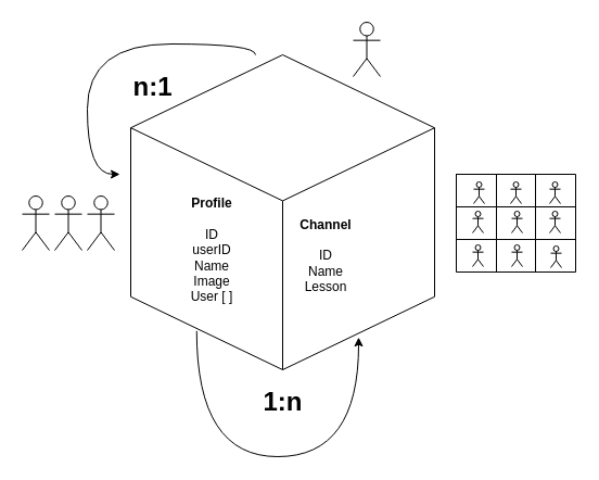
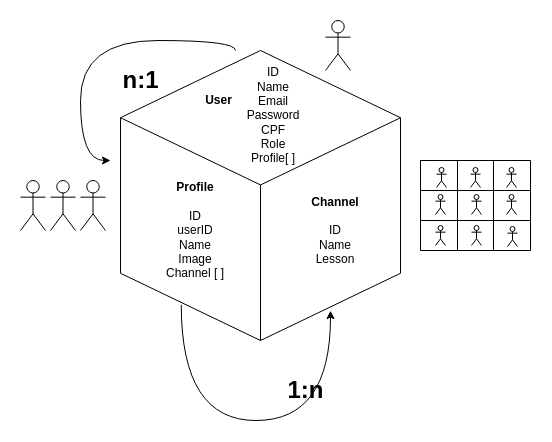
+ <mxCell id="10" value="User" style="text;strokeColor=none;fillColor=none;html=1;fontSize=12;fontStyle=1;verticalAlign=middle;align=center;" vertex="1" parent="1"><mxGeometry x="190" y="80" width="55" height="40" as="geometry" /></mxCell>
+ <mxCell id="3" value="ID&lt;br style=&quot;font-size: 12px&quot;&gt;Name&lt;br style=&quot;font-size: 12px&quot;&gt;Email&lt;br style=&quot;font-size: 12px&quot;&gt;Password&lt;br style=&quot;font-size: 12px&quot;&gt;CPF&lt;br style=&quot;font-size: 12px&quot;&gt;Role&lt;br style=&quot;font-size: 12px&quot;&gt;Profile[ ]" style="text;html=1;strokeColor=none;fillColor=none;align=center;verticalAlign=middle;whiteSpace=wrap;rounded=0;fontSize=12;" vertex="1" parent="1"><mxGeometry x="248" y="70" width="50" height="90" as="geometry" /></mxCell>
- <mxCell id="4" value="&lt;b&gt;Profile&lt;/b&gt;&lt;br&gt;&lt;br&gt;ID&lt;br&gt;userID&lt;br&gt;Name&lt;br&gt;Image&lt;br&gt;User [ ]" style="text;html=1;fillColor=none;align=center;verticalAlign=middle;whiteSpace=wrap;rounded=0;" vertex="1" parent="1"><mxGeometry x="160" y="170" width="70" height="120" as="geometry" /></mxCell>
+ <mxCell id="4" value="&lt;b&gt;Profile&lt;/b&gt;&lt;br&gt;&lt;br&gt;ID&lt;br&gt;userID&lt;br&gt;Name&lt;br&gt;Image&lt;br&gt;Channel [ ]" style="text;html=1;fillColor=none;align=center;verticalAlign=middle;whiteSpace=wrap;rounded=0;" vertex="1" parent="1"><mxGeometry x="160" y="170" width="70" height="120" as="geometry" /></mxCell>
- <mxCell id="5" value="&lt;b&gt;Channel&lt;/b&gt;&lt;br&gt;&lt;br&gt;ID&lt;br&gt;Name&lt;br&gt;Lesson" style="text;html=1;strokeColor=none;fillColor=none;align=center;verticalAlign=middle;whiteSpace=wrap;rounded=0;" vertex="1" parent="1"><mxGeometry x="270" y="175" width="60" height="120" as="geometry" /></mxCell>
+ <mxCell id="5" value="&lt;b&gt;Channel&lt;/b&gt;&lt;br&gt;&lt;br&gt;ID&lt;br&gt;Name&lt;br&gt;Lesson" style="text;html=1;strokeColor=none;fillColor=none;align=center;verticalAlign=middle;whiteSpace=wrap;rounded=0;" vertex="1" parent="1"><mxGeometry x="305" y="170" width="60" height="120" as="geometry" /></mxCell>
- <mxCell id="9" value="1:n" style="text;strokeColor=none;fillColor=none;html=1;fontSize=24;fontStyle=1;verticalAlign=middle;align=center;" vertex="1" parent="1"><mxGeometry x="210" y="350" width="100" height="40" as="geometry" /></mxCell>
+ <mxCell id="9" value="1:n" style="text;strokeColor=none;fillColor=none;html=1;fontSize=24;fontStyle=1;verticalAlign=middle;align=center;" vertex="1" parent="1"><mxGeometry x="255" y="370" width="100" height="40" as="geometry" /></mxCell>
